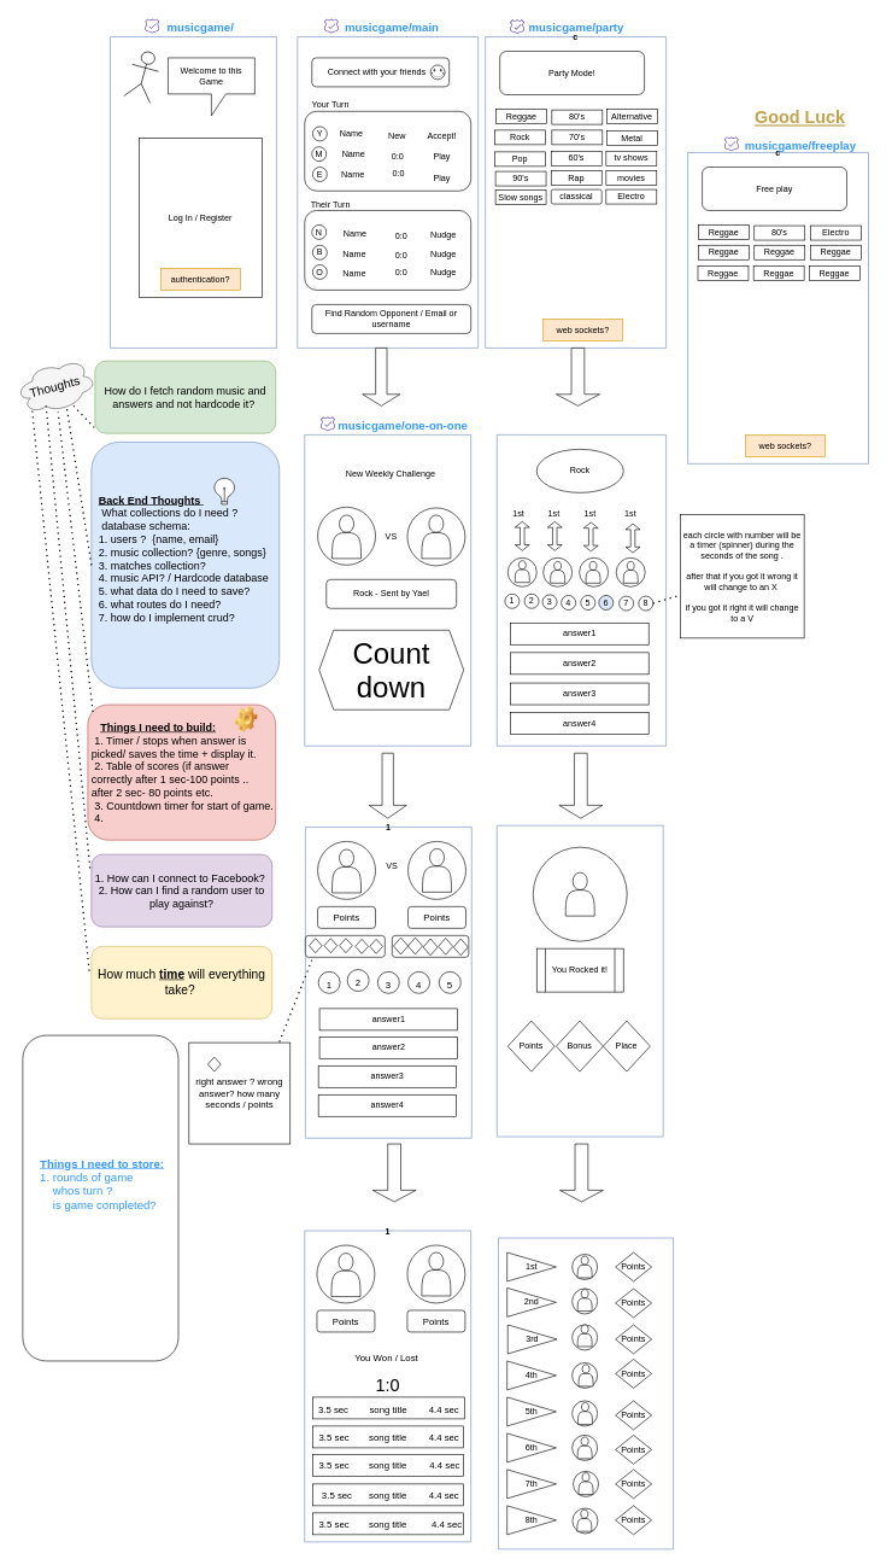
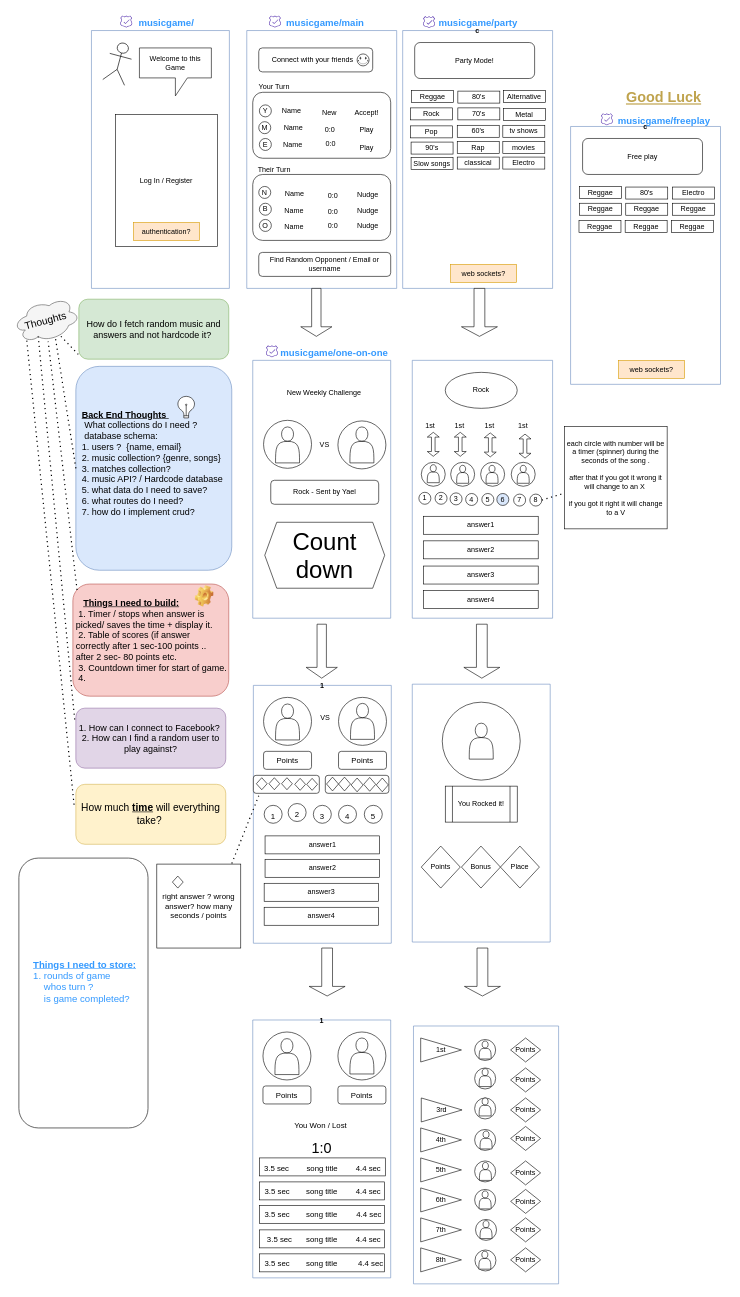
- <mxCell id="199" value="&lt;div style=&quot;text-align: start;&quot;&gt;&lt;span style=&quot;text-align: center;&quot;&gt;classical&lt;/span&gt;&lt;br&gt;&lt;/div&gt;" style="whiteSpace=wrap;html=1;rounded=1;" vertex="1" parent="1"><mxGeometry x="762" y="261" width="70" height="20" as="geometry" /></mxCell>
+ <mxCell id="199" value="&lt;div style=&quot;text-align: start;&quot;&gt;&lt;span style=&quot;text-align: center;&quot;&gt;classical&lt;/span&gt;&lt;br&gt;&lt;/div&gt;" style="rounded=0;whiteSpace=wrap;html=1;" vertex="1" parent="1"><mxGeometry x="762" y="261" width="70" height="20" as="geometry" /></mxCell>
- <mxCell id="125" value="2nd" style="triangle;whiteSpace=wrap;html=1;" vertex="1" parent="1"><mxGeometry x="701" y="1779" width="68" height="40" as="geometry" /></mxCell>
